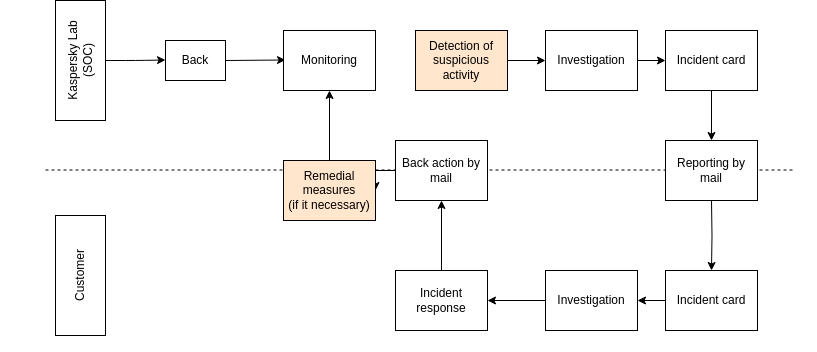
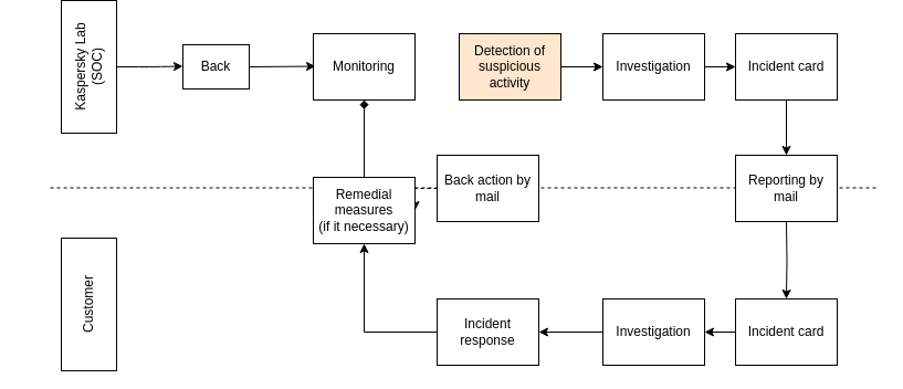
- <mxCell id="25" value="" style="edgeStyle=orthogonalEdgeStyle;rounded=0;orthogonalLoop=1;jettySize=auto;html=1;" edge="1" parent="1" source="26" target="7"><mxGeometry relative="1" as="geometry" /></mxCell>
+ <mxCell id="25" value="" style="edgeStyle=orthogonalEdgeStyle;rounded=0;orthogonalLoop=1;jettySize=auto;html=1;endArrow=diamond;" edge="1" parent="1" source="26" target="7"><mxGeometry relative="1" as="geometry" /></mxCell>
- <mxCell id="22" value="" style="edgeStyle=orthogonalEdgeStyle;rounded=0;orthogonalLoop=1;jettySize=auto;html=1;" edge="1" parent="1" source="23" target="26"><mxGeometry relative="1" as="geometry" /></mxCell>
+ <mxCell id="22" value="" style="edgeStyle=orthogonalEdgeStyle;rounded=0;orthogonalLoop=1;jettySize=auto;html=1;dashed=1;" edge="1" parent="1" source="23" target="26"><mxGeometry relative="1" as="geometry" /></mxCell>
- <mxCell id="26" value="Remedial measures&lt;br&gt;(if it necessary)" style="rounded=0;whiteSpace=wrap;html=1;fillColor=#ffe6cc;" vertex="1" parent="1"><mxGeometry x="283" y="150" width="92" height="60" as="geometry" /></mxCell>
+ <mxCell id="26" value="Remedial measures&lt;br&gt;(if it necessary)" style="rounded=0;whiteSpace=wrap;html=1;" vertex="1" parent="1"><mxGeometry x="283" y="150" width="92" height="60" as="geometry" /></mxCell>
- <mxCell id="20" value="" style="edgeStyle=orthogonalEdgeStyle;rounded=0;orthogonalLoop=1;jettySize=auto;html=1;" edge="1" parent="1" source="21" target="23"><mxGeometry relative="1" as="geometry" /></mxCell>
+ <mxCell id="20" value="" style="edgeStyle=orthogonalEdgeStyle;rounded=0;orthogonalLoop=1;jettySize=auto;html=1;" edge="1" parent="1" source="21" target="26"><mxGeometry relative="1" as="geometry" /></mxCell>
